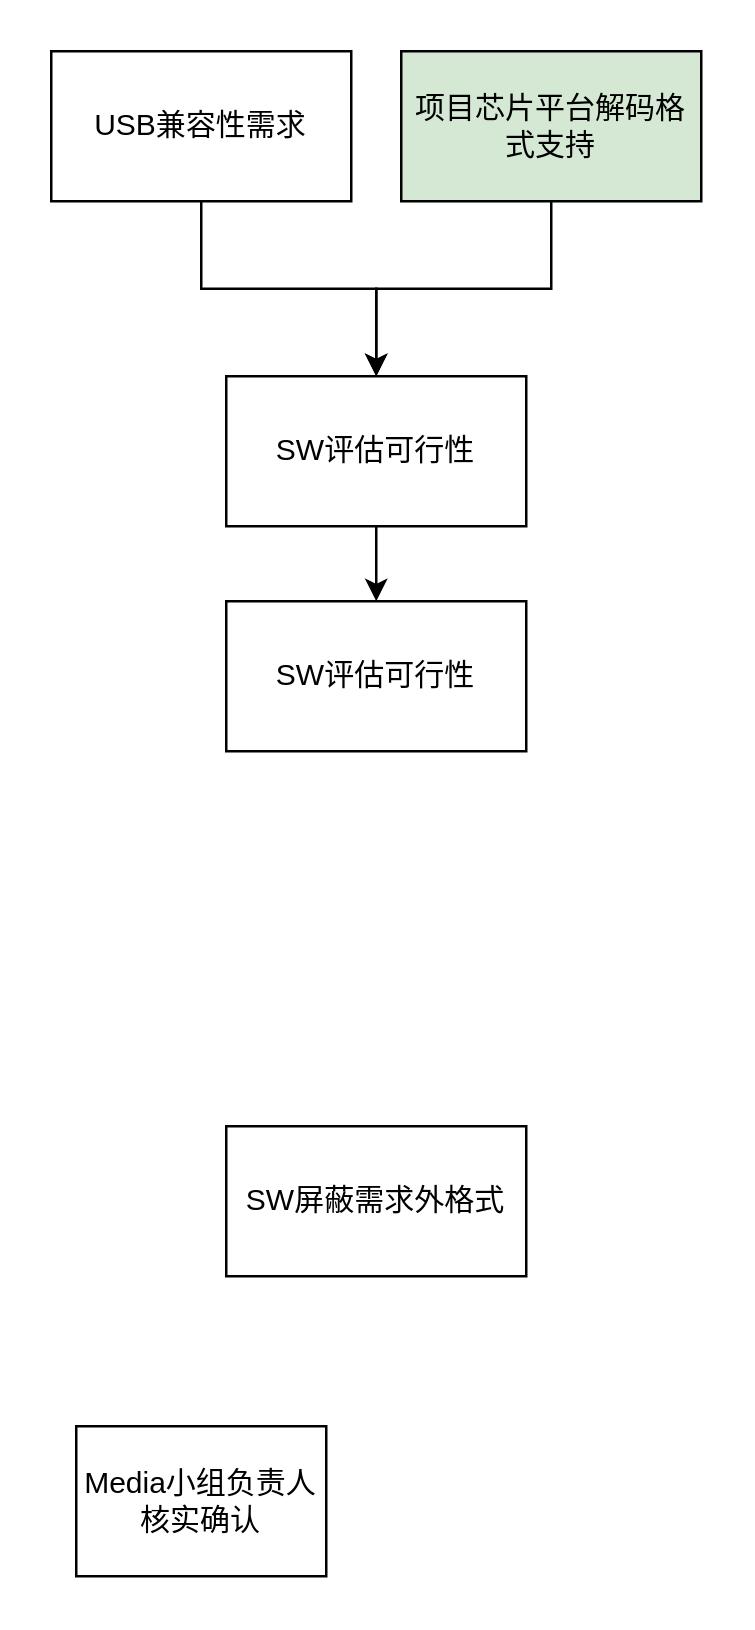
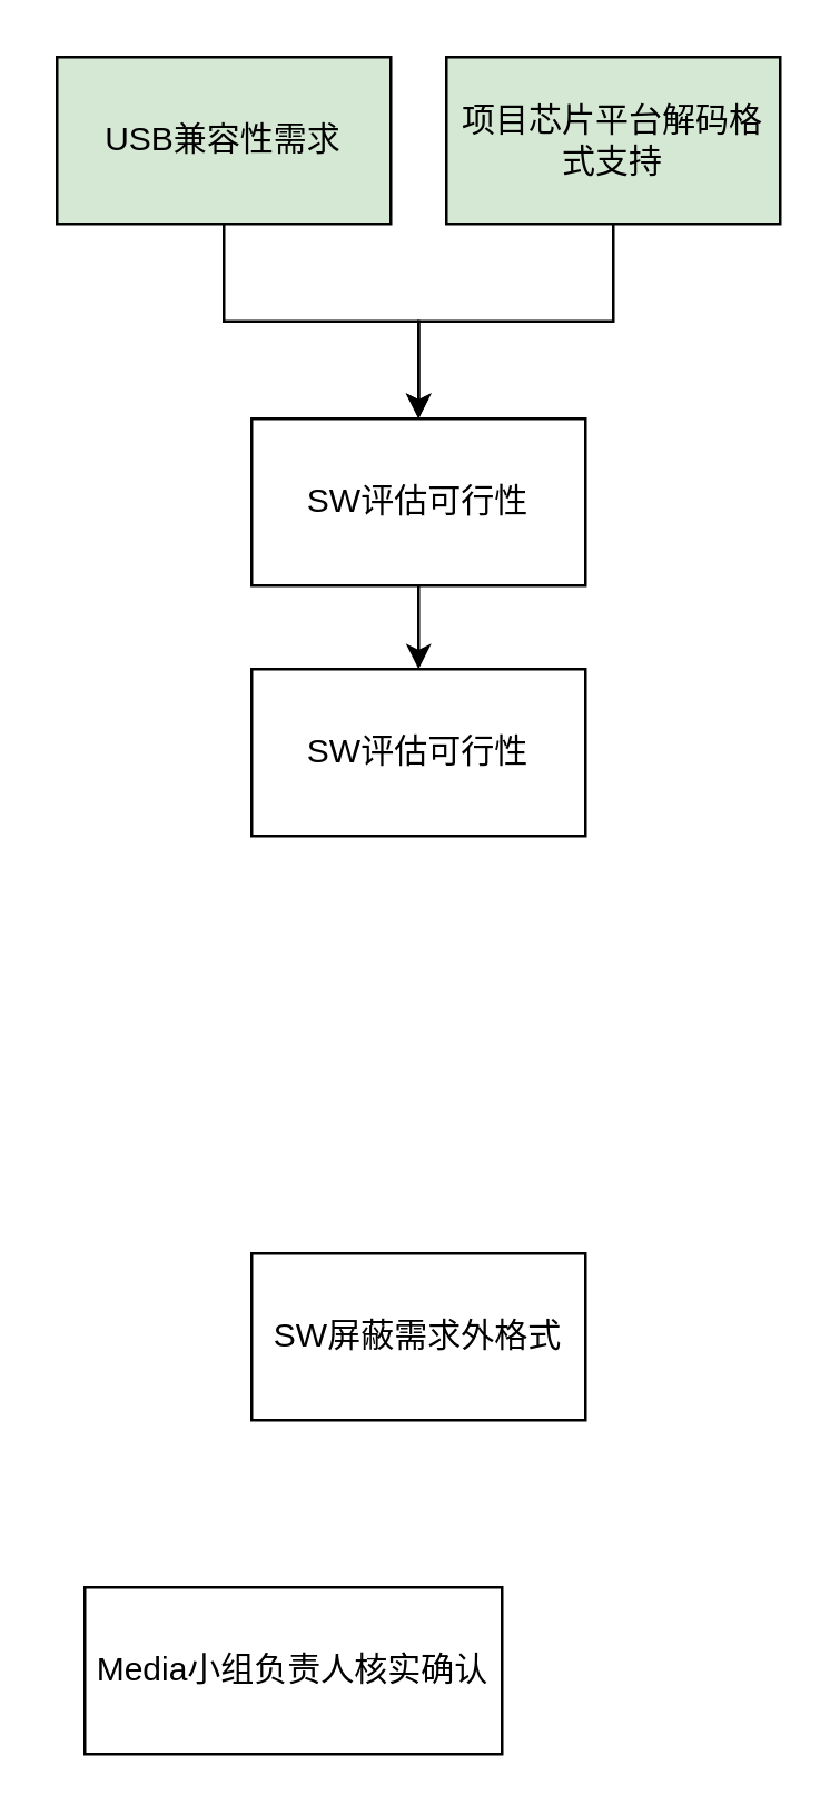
- <mxCell id="3" value="USB兼容性需求" style="rounded=0;whiteSpace=wrap;html=1;" vertex="1" parent="1"><mxGeometry x="20" y="20" width="120" height="60" as="geometry" /></mxCell>
+ <mxCell id="3" value="USB兼容性需求" style="rounded=0;whiteSpace=wrap;html=1;fillColor=#d5e8d4;" vertex="1" parent="1"><mxGeometry x="20" y="20" width="120" height="60" as="geometry" /></mxCell>
- <mxCell id="10" value="Media小组负责人核实确认" style="rounded=0;whiteSpace=wrap;html=1;" vertex="1" parent="1"><mxGeometry x="30" y="570" width="100" height="60" as="geometry" /></mxCell>
+ <mxCell id="10" value="Media小组负责人核实确认" style="rounded=0;whiteSpace=wrap;html=1;" vertex="1" parent="1"><mxGeometry x="30" y="570" width="150" height="60" as="geometry" /></mxCell>
